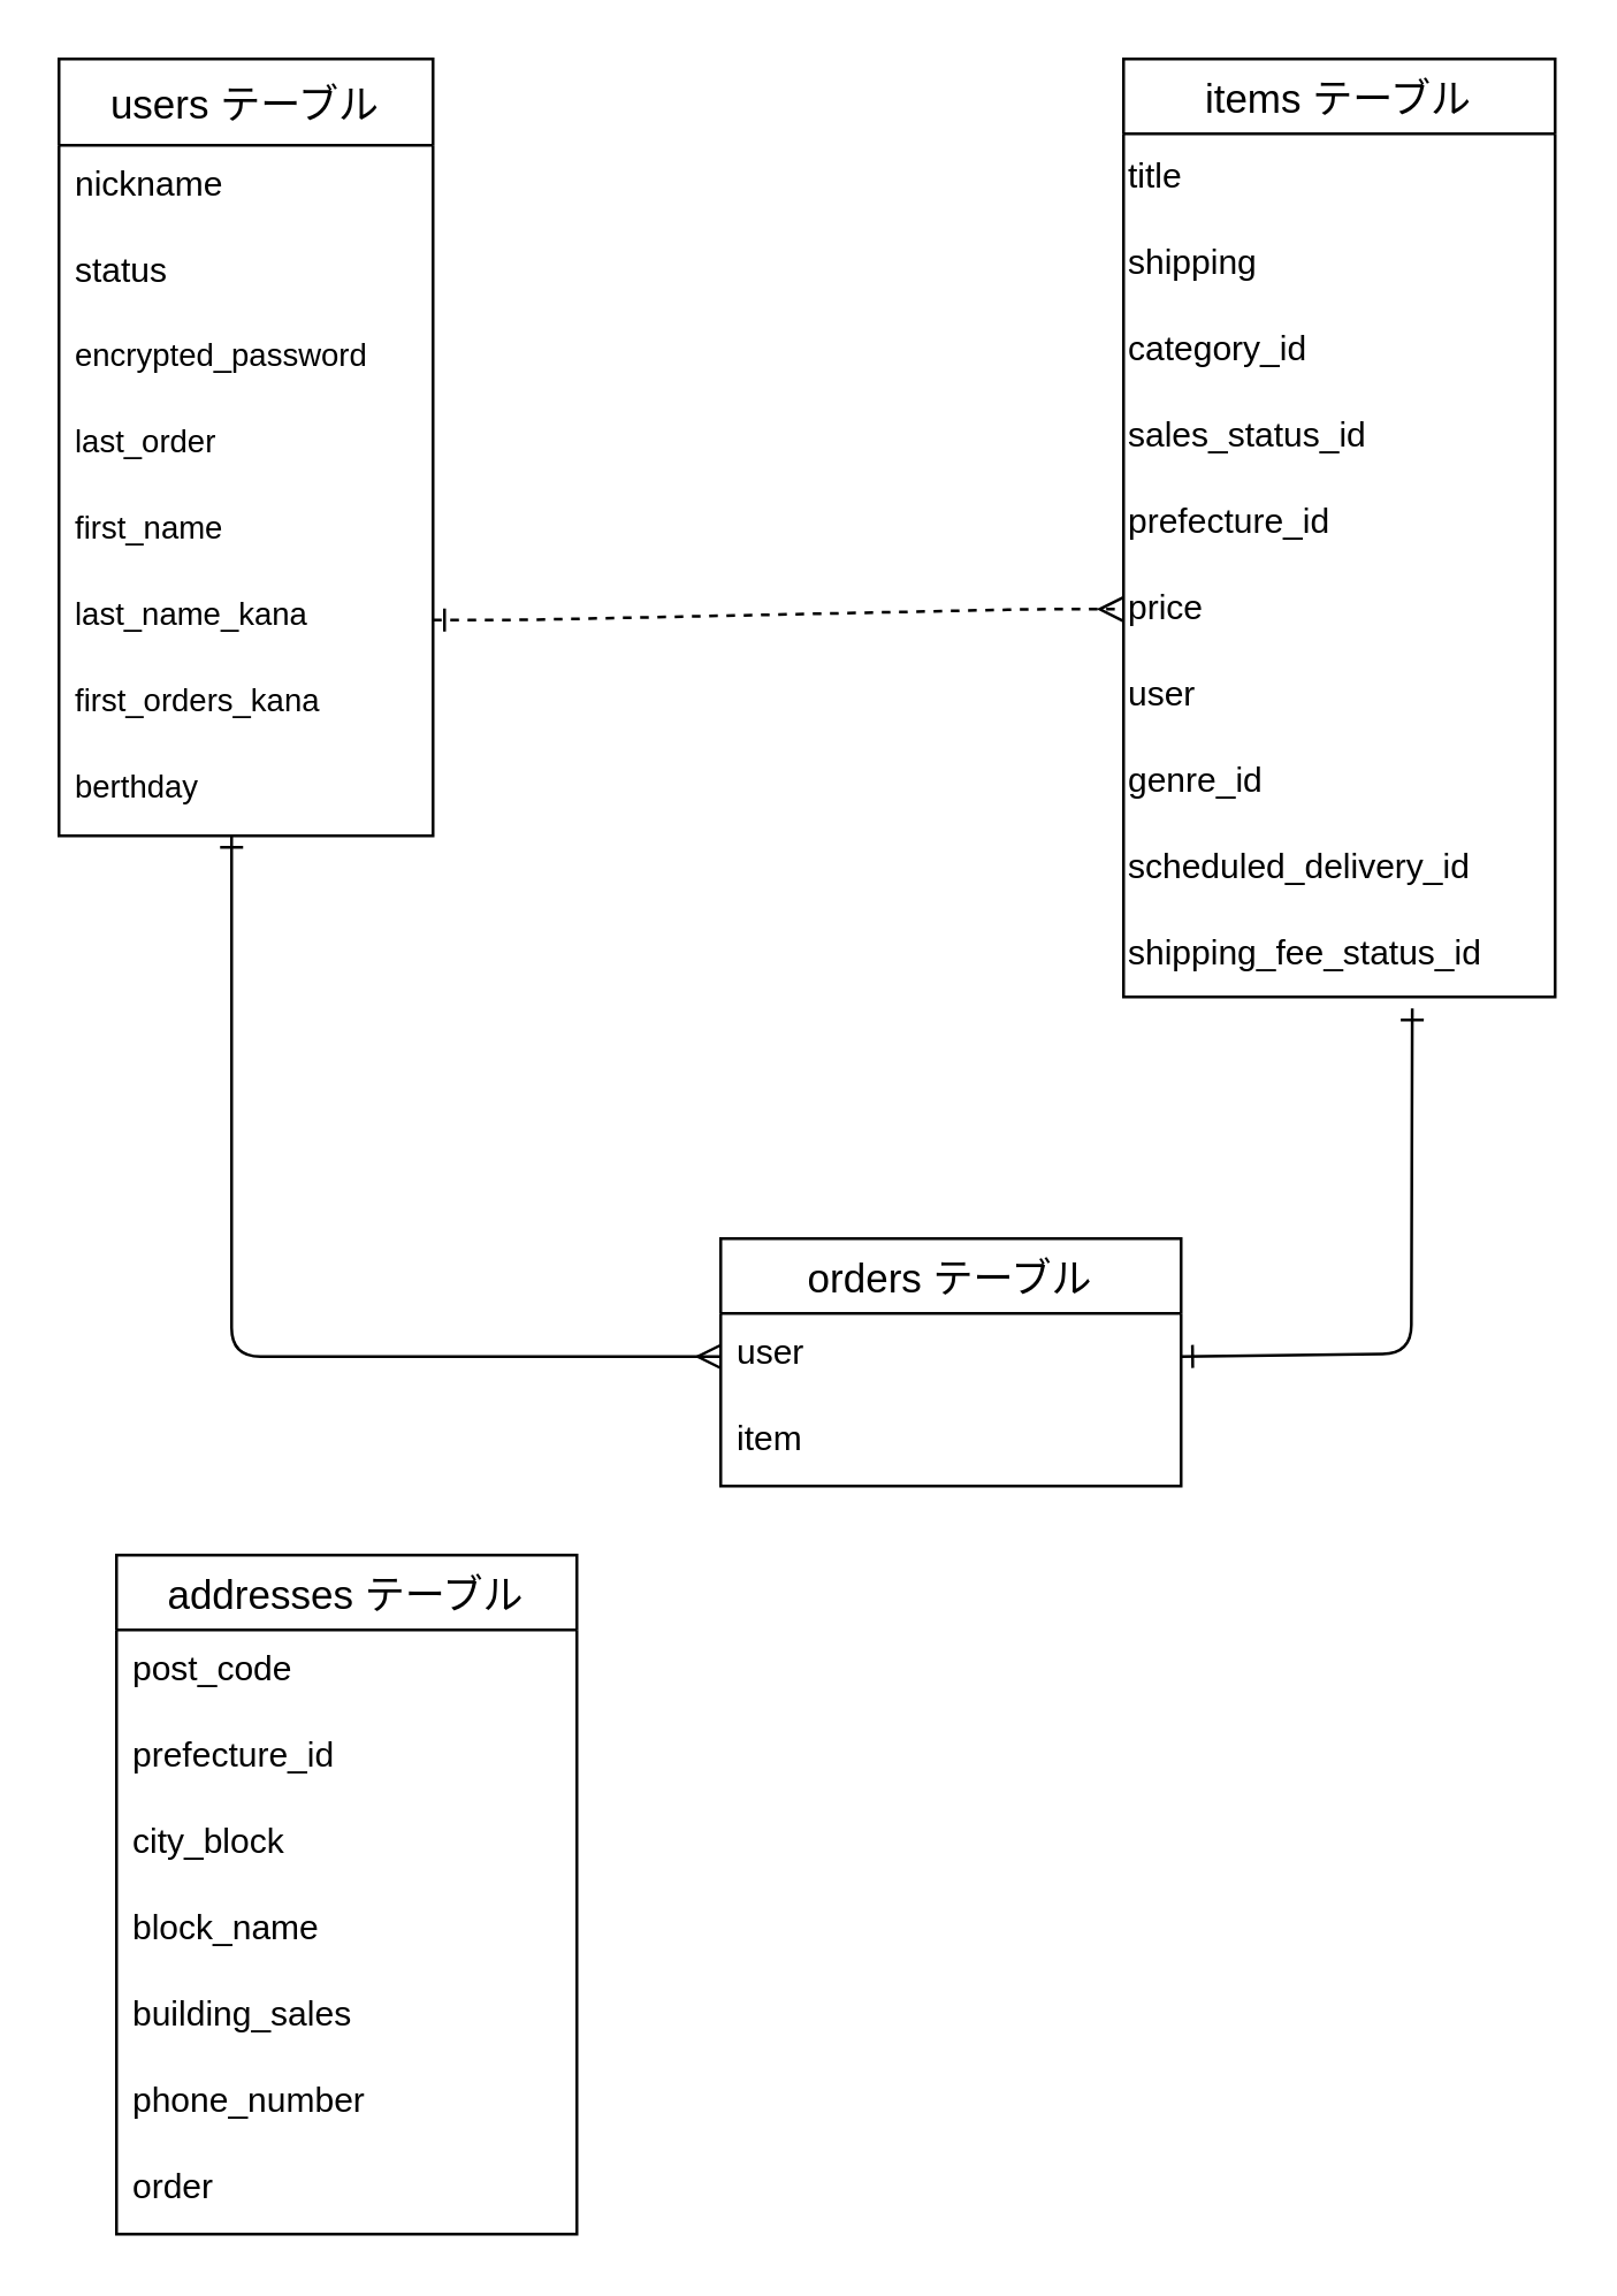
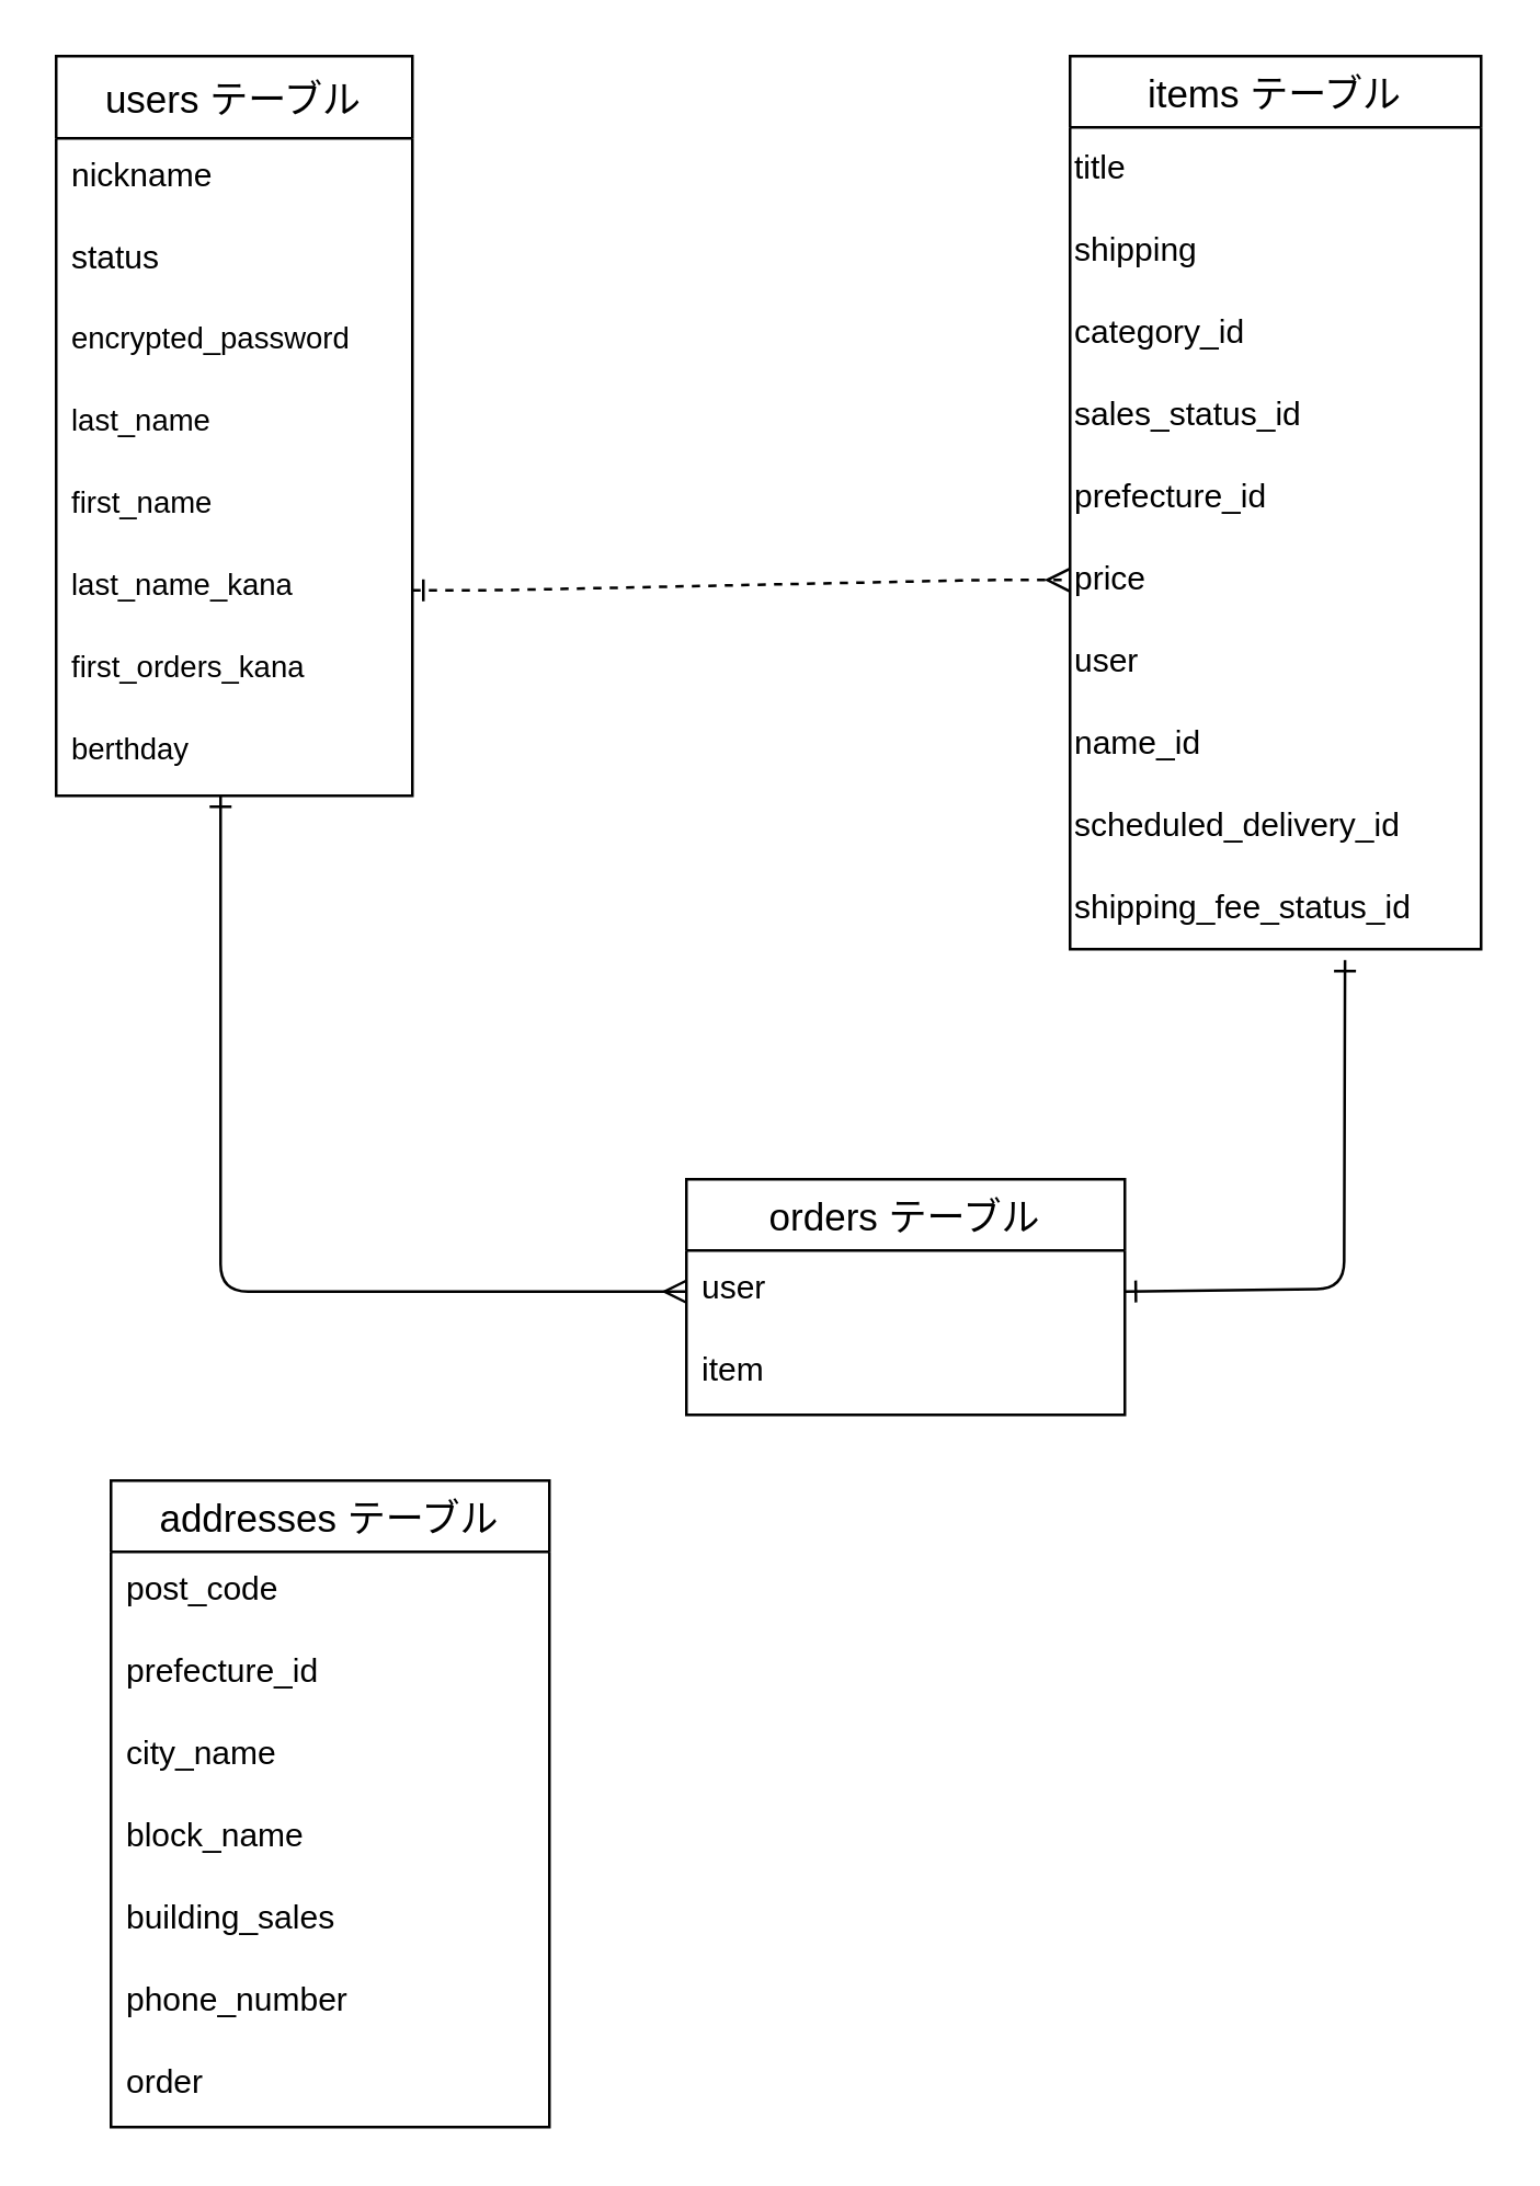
- <mxCell id="7" value="last_order" style="text;strokeColor=none;fillColor=none;spacingLeft=4;spacingRight=4;overflow=hidden;rotatable=0;points=[[0,0.5],[1,0.5]];portConstraint=eastwest;fontSize=11;" vertex="1" parent="3"><mxGeometry y="120" width="130" height="30" as="geometry" /></mxCell>
+ <mxCell id="7" value="last_name" style="text;strokeColor=none;fillColor=none;spacingLeft=4;spacingRight=4;overflow=hidden;rotatable=0;points=[[0,0.5],[1,0.5]];portConstraint=eastwest;fontSize=11;" vertex="1" parent="3"><mxGeometry y="120" width="130" height="30" as="geometry" /></mxCell>
- <mxCell id="20" value="&lt;div style=&quot;&quot;&gt;genre_id&lt;/div&gt;" style="text;html=1;align=left;verticalAlign=middle;resizable=0;points=[];autosize=1;strokeColor=none;fillColor=none;" vertex="1" parent="12"><mxGeometry y="236" width="150" height="30" as="geometry" /></mxCell>
+ <mxCell id="20" value="&lt;div style=&quot;&quot;&gt;name_id&lt;/div&gt;" style="text;html=1;align=left;verticalAlign=middle;resizable=0;points=[];autosize=1;strokeColor=none;fillColor=none;" vertex="1" parent="12"><mxGeometry y="236" width="150" height="30" as="geometry" /></mxCell>
- <mxCell id="29" value="city_block" style="text;strokeColor=none;fillColor=none;spacingLeft=4;spacingRight=4;overflow=hidden;rotatable=0;points=[[0,0.5],[1,0.5]];portConstraint=eastwest;fontSize=12;labelBackgroundColor=none;fontFamily=Helvetica;fontColor=#000000;" vertex="1" parent="26"><mxGeometry y="86" width="160" height="30" as="geometry" /></mxCell>
+ <mxCell id="29" value="city_name" style="text;strokeColor=none;fillColor=none;spacingLeft=4;spacingRight=4;overflow=hidden;rotatable=0;points=[[0,0.5],[1,0.5]];portConstraint=eastwest;fontSize=12;labelBackgroundColor=none;fontFamily=Helvetica;fontColor=#000000;" vertex="1" parent="26"><mxGeometry y="86" width="160" height="30" as="geometry" /></mxCell>
